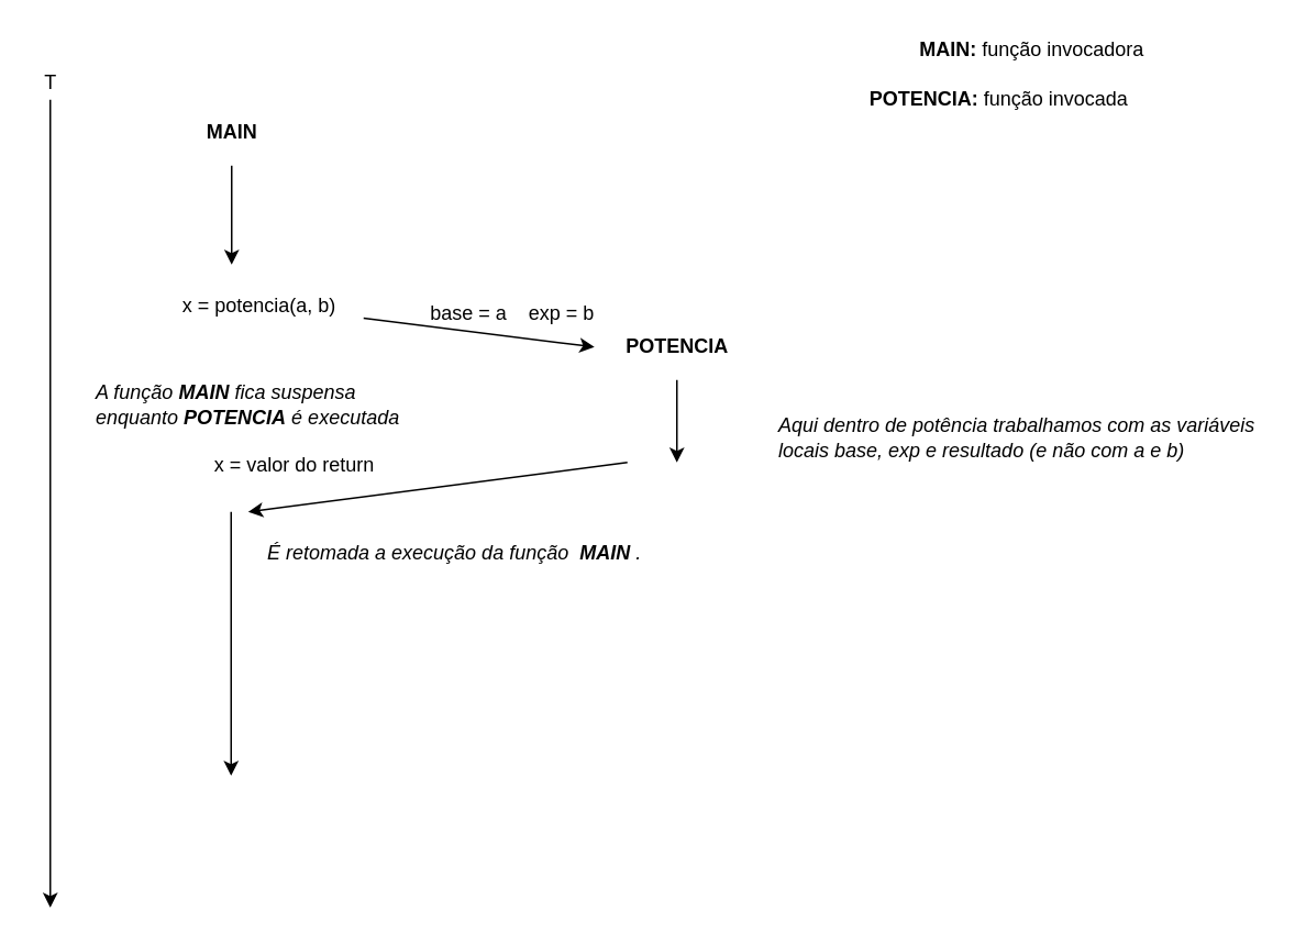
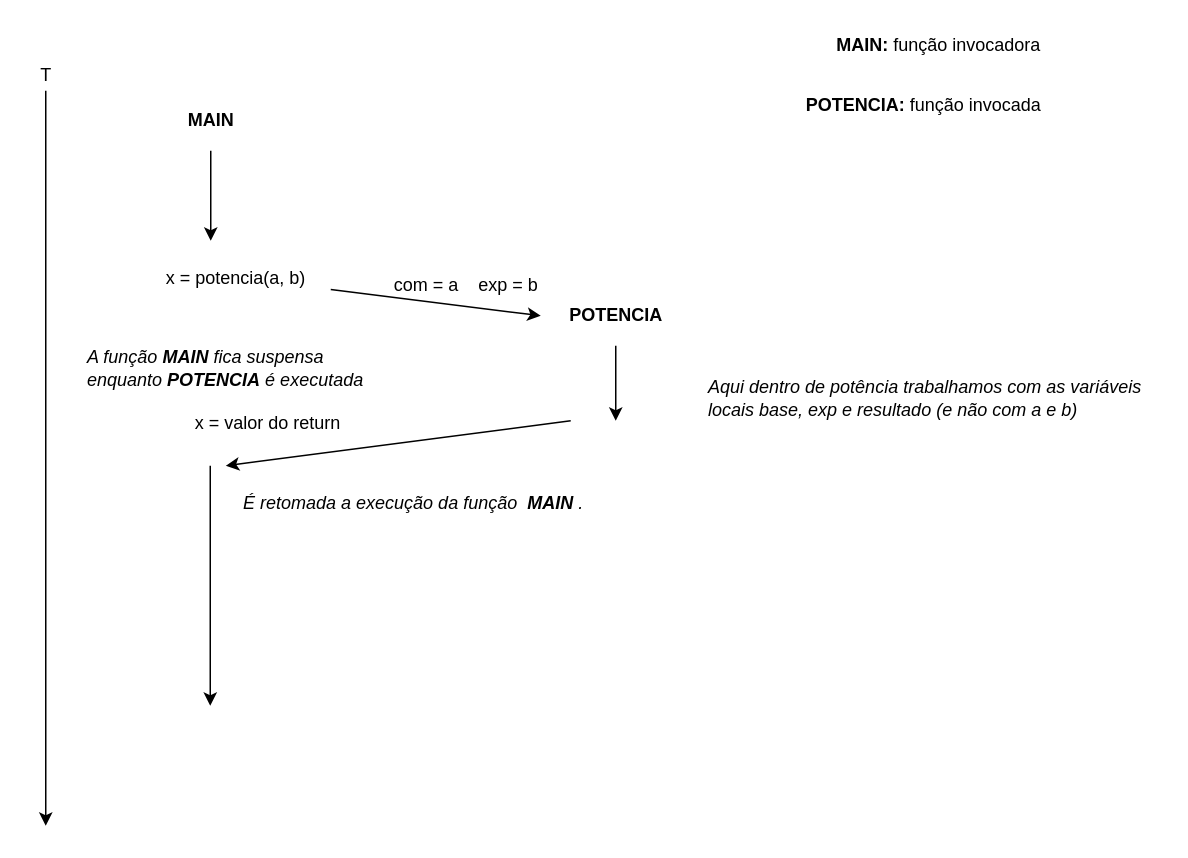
- <mxCell id="18" value="POTENCIA:&lt;span style=&quot;font-weight: normal&quot;&gt;&amp;nbsp;função invocada&lt;/span&gt;" style="text;html=1;align=center;verticalAlign=middle;resizable=0;points=[];autosize=1;strokeColor=none;fillColor=none;fontStyle=1" vertex="1" parent="1"><mxGeometry x="520" y="50" width="170" height="20" as="geometry" /></mxCell>
+ <mxCell id="18" value="POTENCIA:&lt;span style=&quot;font-weight: normal&quot;&gt;&amp;nbsp;função invocada&lt;/span&gt;" style="text;html=1;align=center;verticalAlign=middle;resizable=0;points=[];autosize=1;strokeColor=none;fillColor=none;fontStyle=1" vertex="1" parent="1"><mxGeometry x="530" y="60" width="170" height="20" as="geometry" /></mxCell>
- <mxCell id="10" value="base = a&amp;nbsp; &amp;nbsp; exp = b" style="text;html=1;align=center;verticalAlign=middle;resizable=0;points=[];autosize=1;strokeColor=none;fillColor=none;" vertex="1" parent="1"><mxGeometry x="250" y="180" width="120" height="20" as="geometry" /></mxCell>
+ <mxCell id="10" value="com = a&amp;nbsp; &amp;nbsp; exp = b" style="text;html=1;align=center;verticalAlign=middle;resizable=0;points=[];autosize=1;strokeColor=none;fillColor=none;" vertex="1" parent="1"><mxGeometry x="250" y="180" width="120" height="20" as="geometry" /></mxCell>
